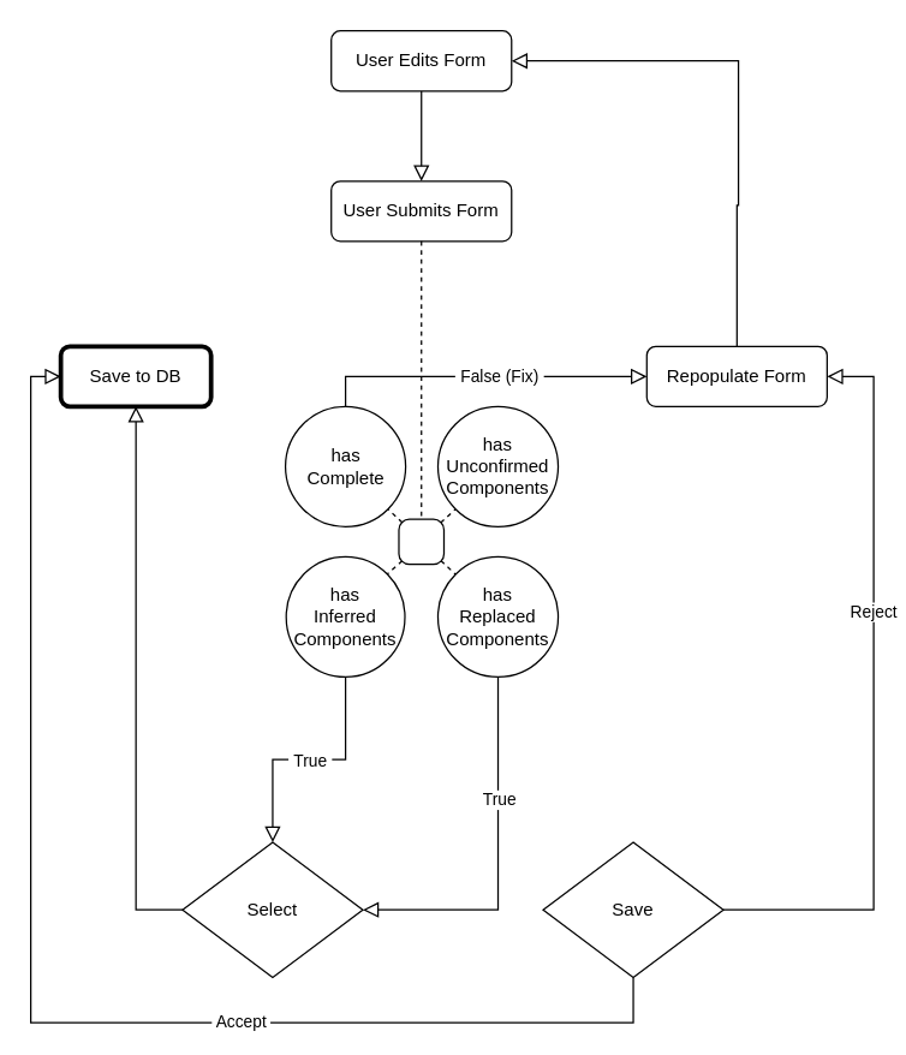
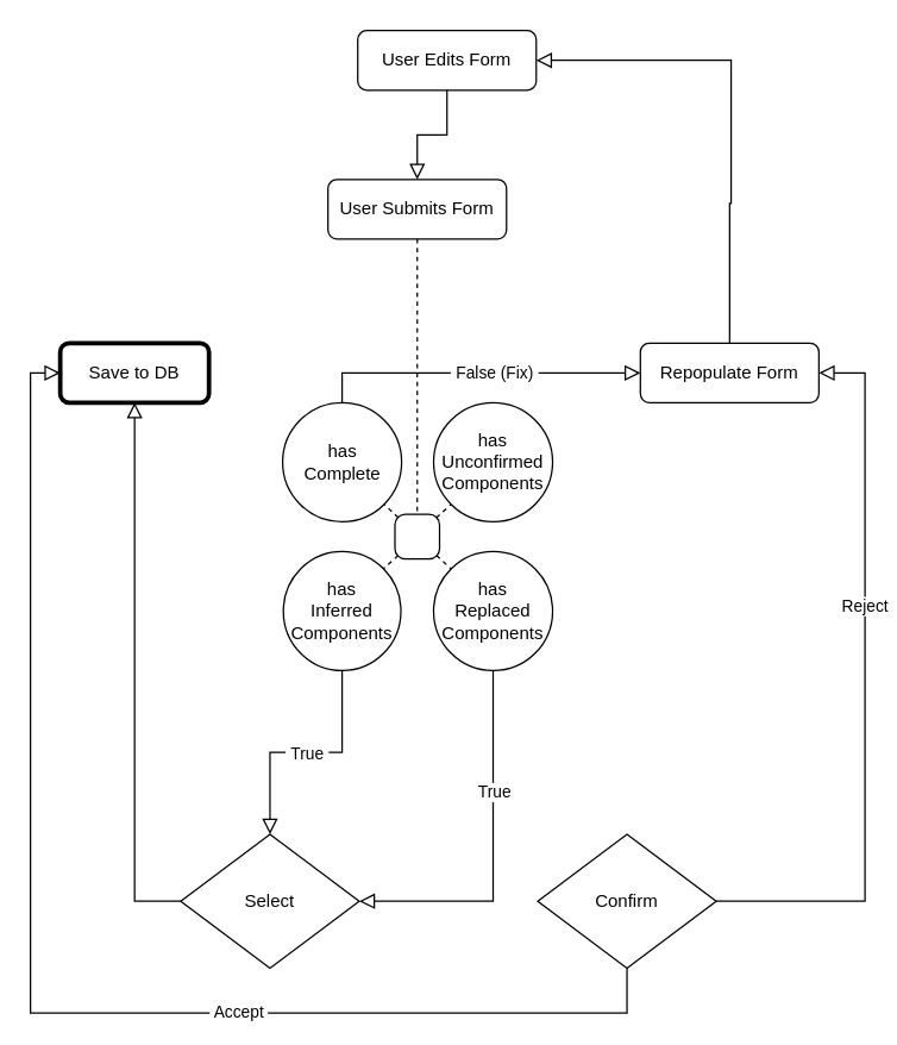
- <mxCell id="8" value="User Edits Form" style="rounded=1;whiteSpace=wrap;html=1;" parent="1" vertex="1"><mxGeometry x="220" y="20" width="120" height="40" as="geometry" /></mxCell>
+ <mxCell id="8" value="User Edits Form" style="rounded=1;whiteSpace=wrap;html=1;" parent="1" vertex="1"><mxGeometry x="240" y="20" width="120" height="40" as="geometry" /></mxCell>
- <mxCell id="29" value="Save" style="rhombus;whiteSpace=wrap;html=1;" vertex="1" parent="1"><mxGeometry x="361" y="560" width="120" height="90" as="geometry" /></mxCell>
+ <mxCell id="29" value="Confirm" style="rhombus;whiteSpace=wrap;html=1;" vertex="1" parent="1"><mxGeometry x="361" y="560" width="120" height="90" as="geometry" /></mxCell>
